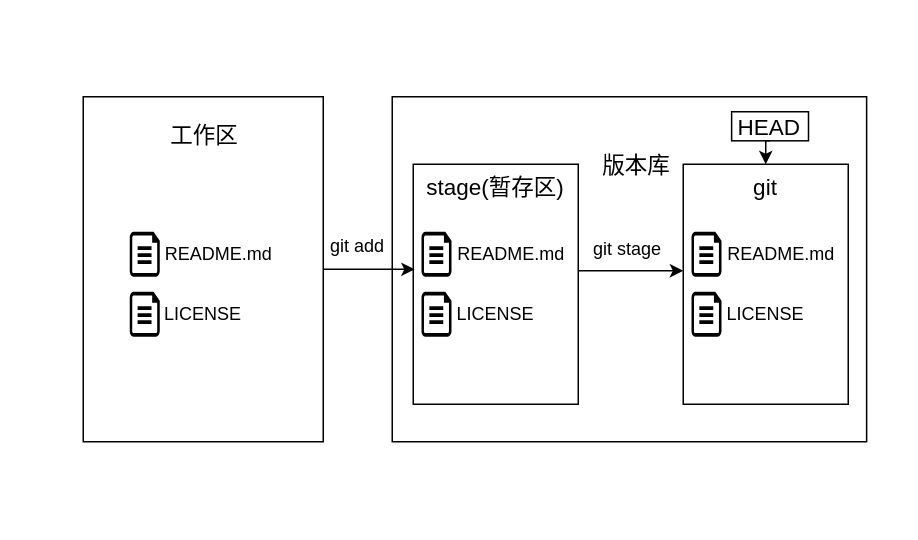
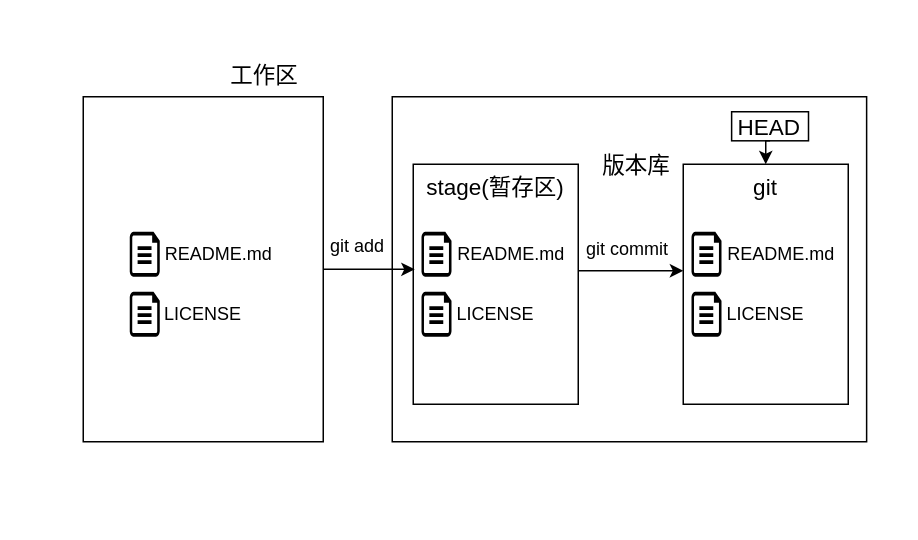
- <mxCell id="5" value="工作区" style="text;html=1;strokeColor=none;fillColor=none;align=center;verticalAlign=middle;whiteSpace=wrap;rounded=0;fontSize=15;" vertex="1" parent="1"><mxGeometry x="110.5" y="79" width="50" height="20" as="geometry" /></mxCell>
+ <mxCell id="5" value="工作区" style="text;html=1;strokeColor=none;fillColor=none;align=center;verticalAlign=middle;whiteSpace=wrap;rounded=0;fontSize=15;" vertex="1" parent="1"><mxGeometry x="150.5" y="39" width="50" height="20" as="geometry" /></mxCell>
- <mxCell id="25" value="git stage" style="text;html=1;strokeColor=none;fillColor=none;align=center;verticalAlign=middle;whiteSpace=wrap;rounded=0;fontSize=12;" vertex="1" parent="1"><mxGeometry x="388" y="156" width="60" height="20" as="geometry" /></mxCell>
+ <mxCell id="25" value="git commit" style="text;html=1;strokeColor=none;fillColor=none;align=center;verticalAlign=middle;whiteSpace=wrap;rounded=0;fontSize=12;" vertex="1" parent="1"><mxGeometry x="388" y="156" width="60" height="20" as="geometry" /></mxCell>
